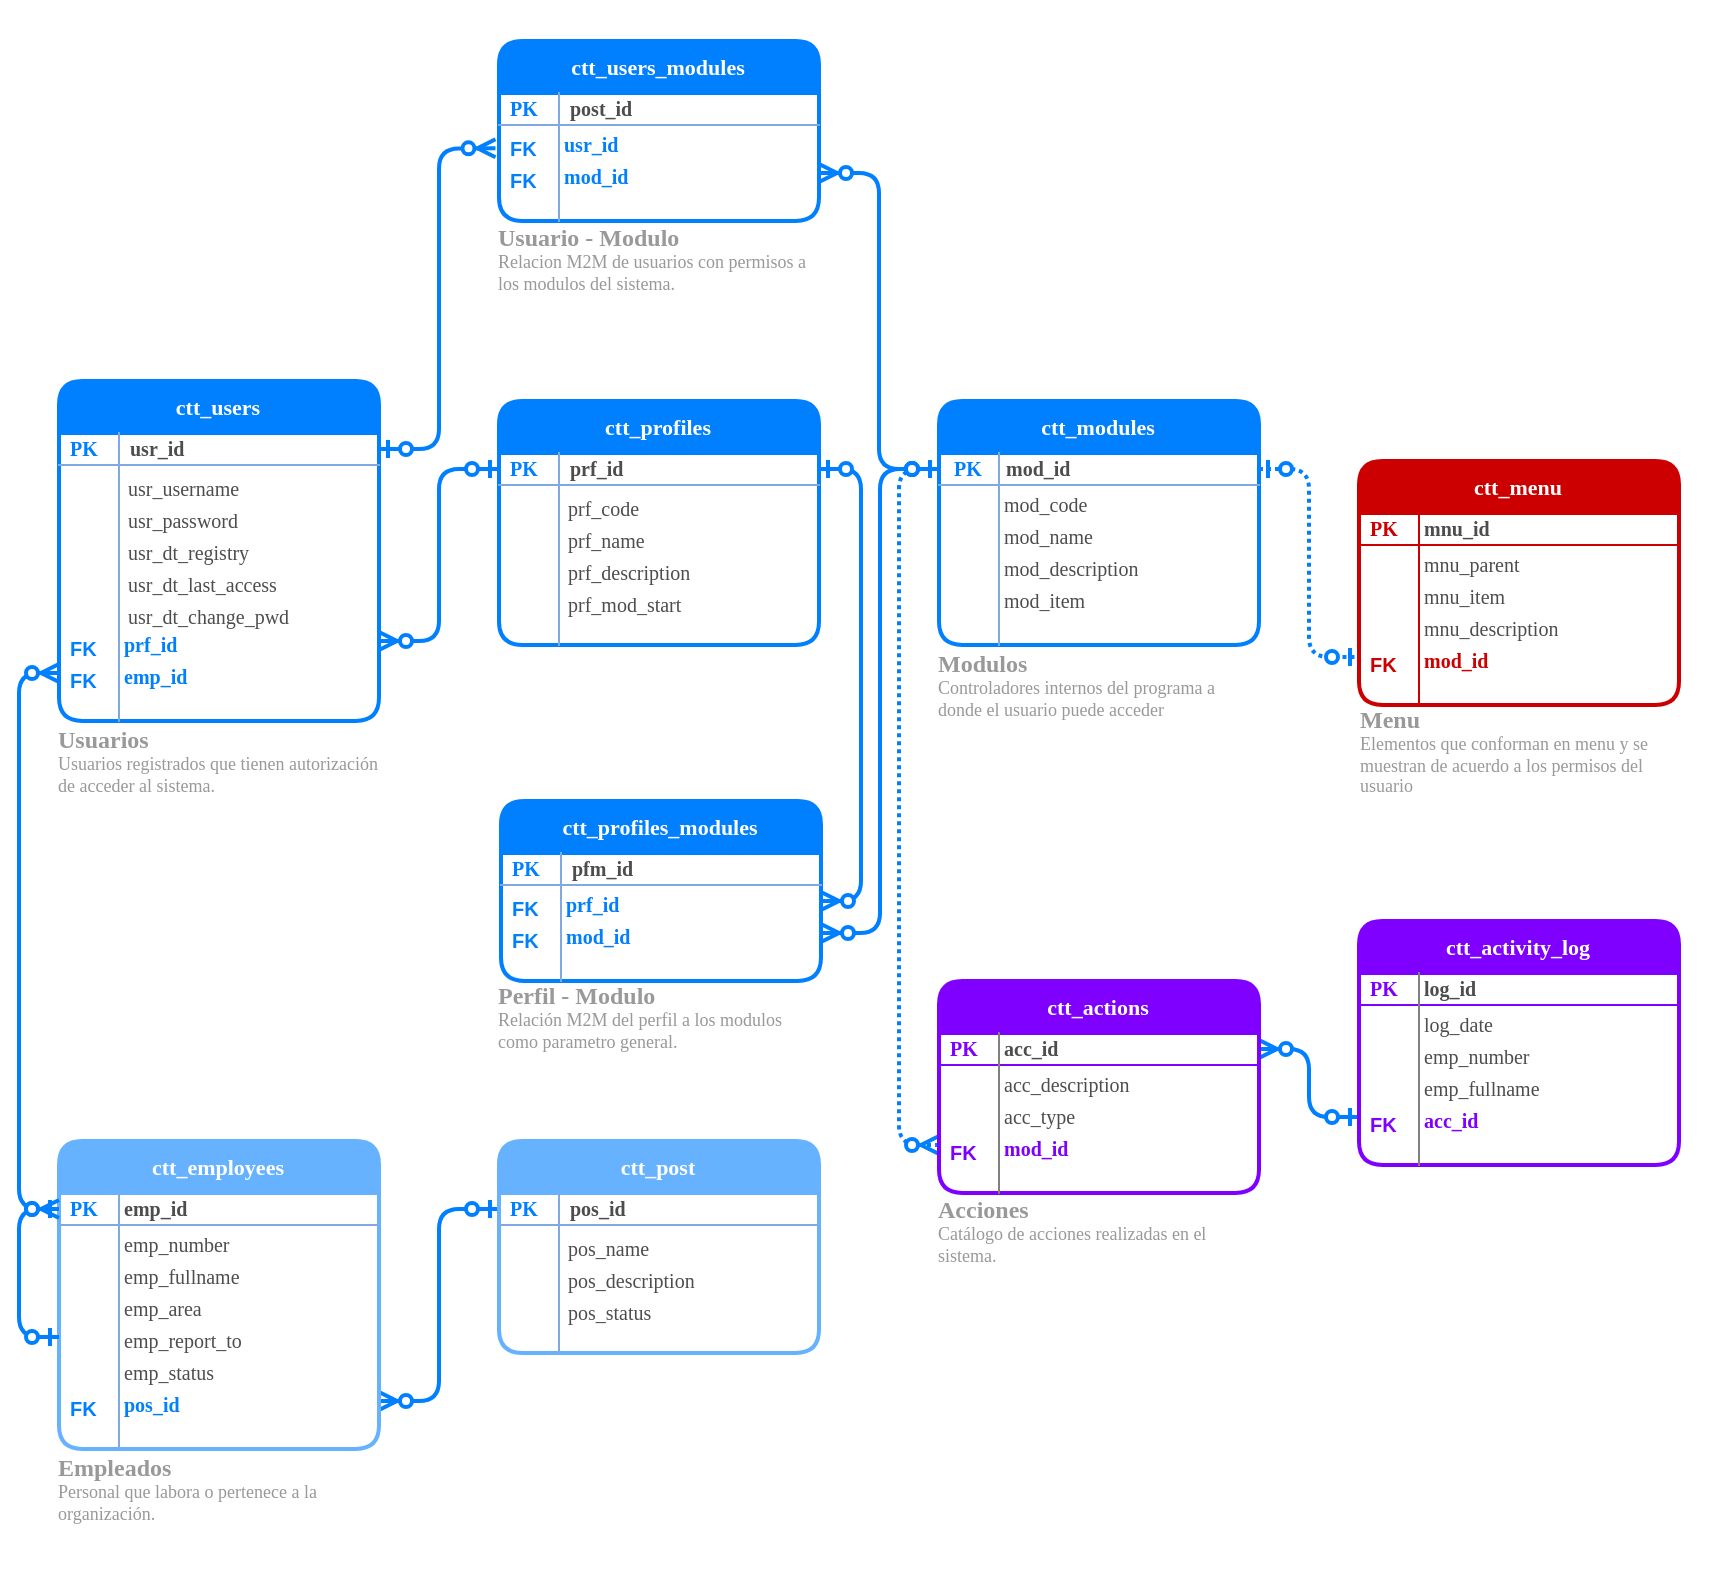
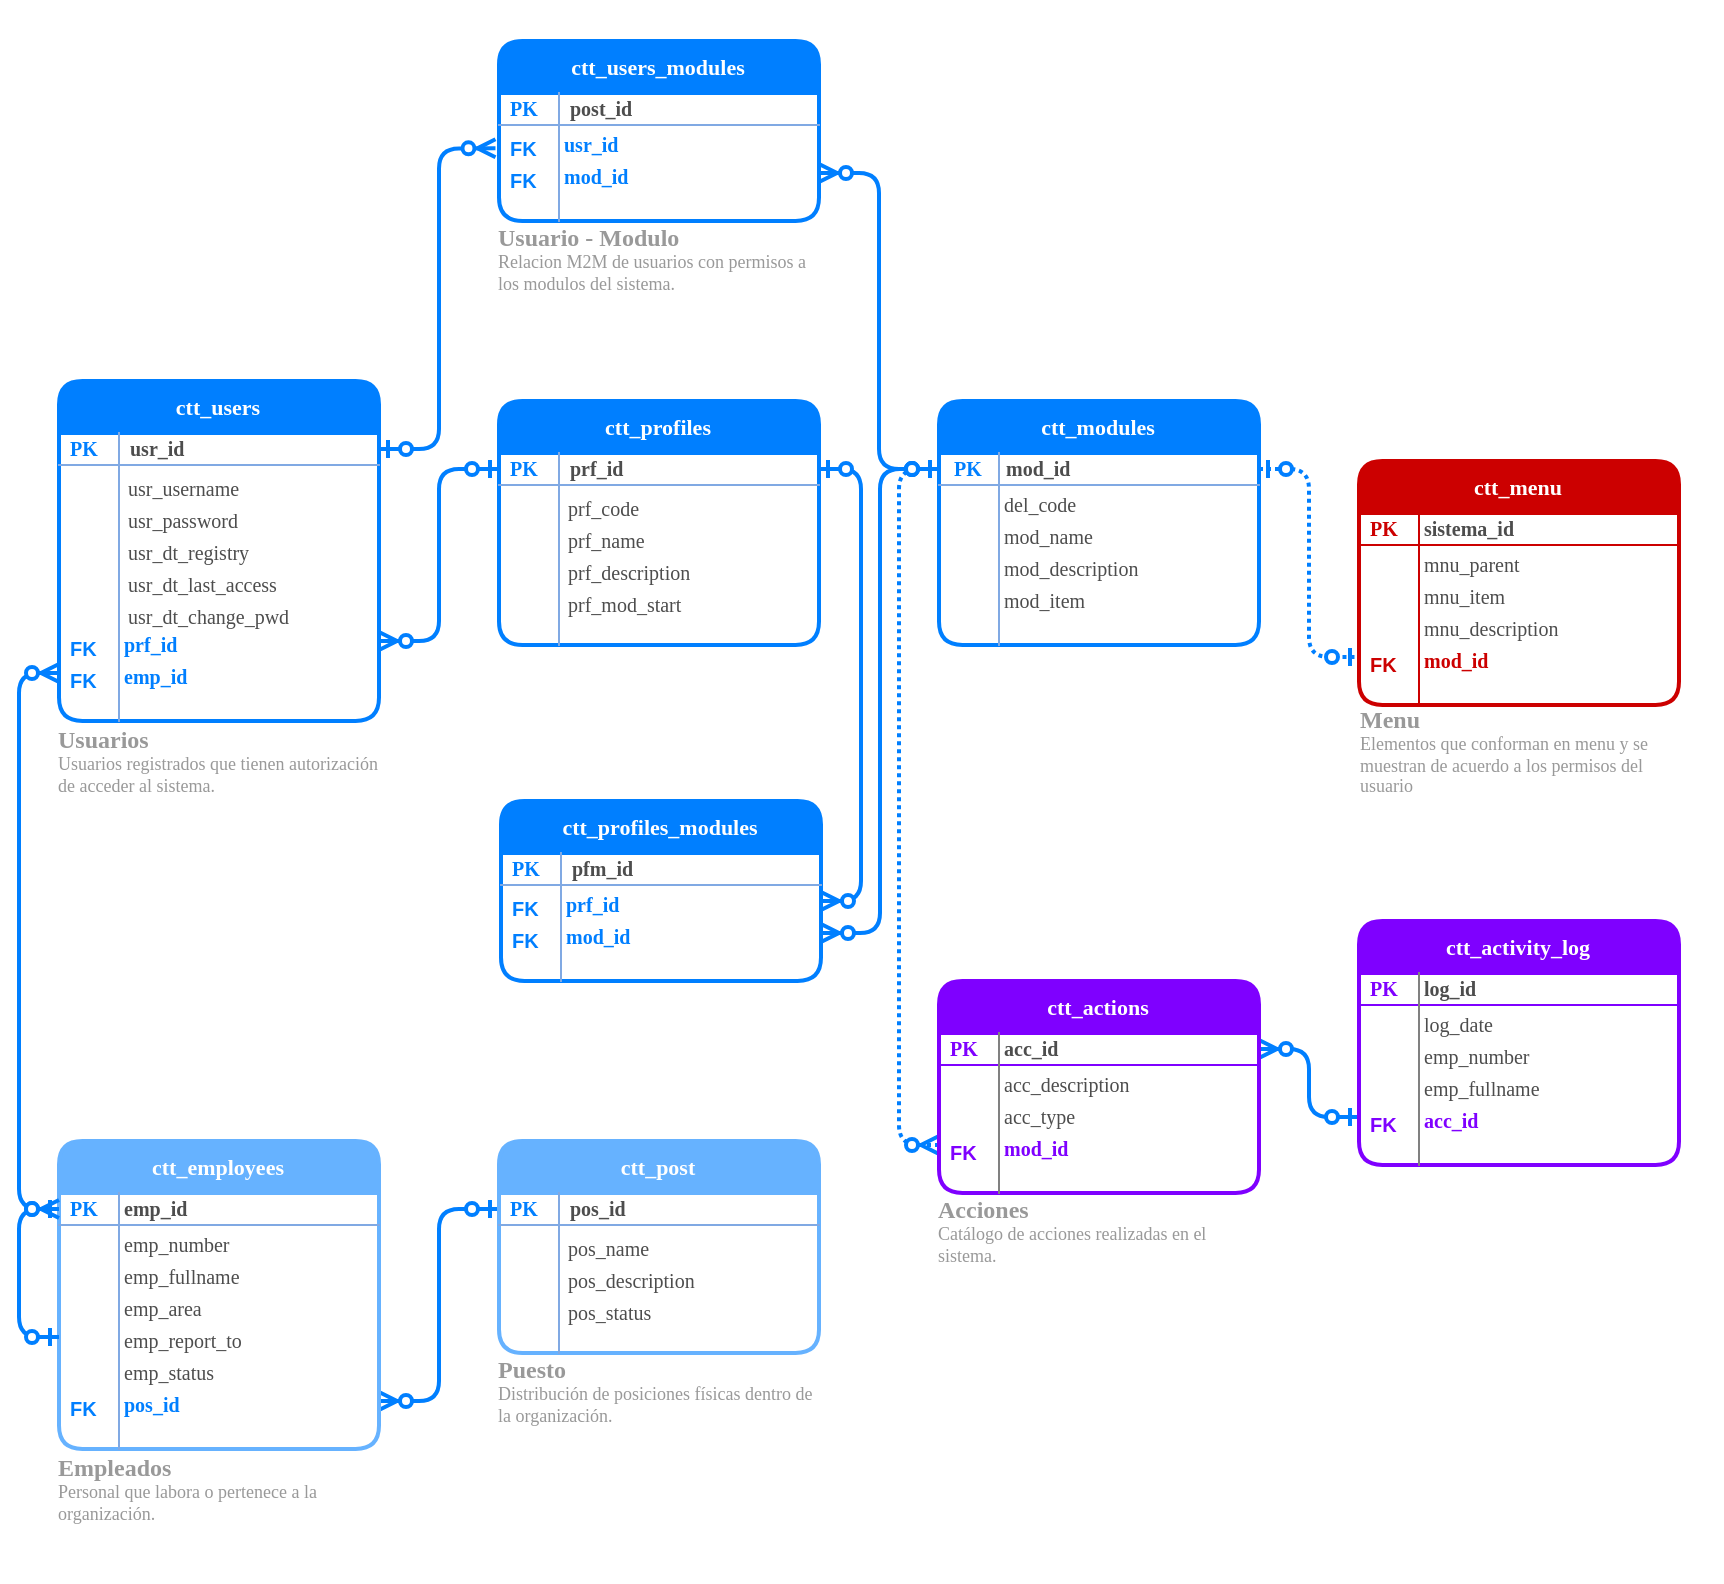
- <mxCell id="62" value="mod_code" style="shape=partialRectangle;top=0;left=0;right=0;bottom=0;align=left;verticalAlign=top;fillColor=none;spacingLeft=33;spacingRight=3;overflow=hidden;rotatable=0;points=[[0,0.5],[1,0.5]];portConstraint=eastwest;dropTarget=0;fontSize=10;fontFamily=Tahoma;spacing=0;dashed=1;strokeColor=#80A9E3;fontColor=#4D4D4D;" parent="59" vertex="1"><mxGeometry y="42" width="160" height="16" as="geometry" /></mxCell>
+ <mxCell id="62" value="del_code" style="shape=partialRectangle;top=0;left=0;right=0;bottom=0;align=left;verticalAlign=top;fillColor=none;spacingLeft=33;spacingRight=3;overflow=hidden;rotatable=0;points=[[0,0.5],[1,0.5]];portConstraint=eastwest;dropTarget=0;fontSize=10;fontFamily=Tahoma;spacing=0;dashed=1;strokeColor=#80A9E3;fontColor=#4D4D4D;" parent="59" vertex="1"><mxGeometry y="42" width="160" height="16" as="geometry" /></mxCell>
- <mxCell id="75" value="mnu_id" style="shape=partialRectangle;top=0;left=0;right=0;bottom=1;align=left;verticalAlign=middle;fillColor=none;spacingLeft=33;spacingRight=4;overflow=hidden;rotatable=0;points=[[0,0.5],[1,0.5]];portConstraint=eastwest;dropTarget=0;fontStyle=1;fontSize=10;fontFamily=Tahoma;strokeColor=#CC0000;spacing=0;fontColor=#4D4D4D;" parent="74" vertex="1"><mxGeometry y="26" width="160" height="16" as="geometry" /></mxCell>
+ <mxCell id="75" value="sistema_id" style="shape=partialRectangle;top=0;left=0;right=0;bottom=1;align=left;verticalAlign=middle;fillColor=none;spacingLeft=33;spacingRight=4;overflow=hidden;rotatable=0;points=[[0,0.5],[1,0.5]];portConstraint=eastwest;dropTarget=0;fontStyle=1;fontSize=10;fontFamily=Tahoma;strokeColor=#CC0000;spacing=0;fontColor=#4D4D4D;" parent="74" vertex="1"><mxGeometry y="26" width="160" height="16" as="geometry" /></mxCell>
- <mxCell id="72" value="&lt;h4&gt;&lt;font style=&quot;line-height: 0%&quot;&gt;&lt;span style=&quot;font-size: 12px&quot;&gt;Modulos&lt;br&gt;&lt;/span&gt;&lt;/font&gt;&lt;span style=&quot;font-weight: normal&quot;&gt;Controladores internos del programa a donde el usuario puede acceder&lt;/span&gt;&lt;/h4&gt;" style="text;html=1;strokeColor=none;fillColor=none;spacing=0;spacingTop=-13;whiteSpace=wrap;overflow=hidden;rounded=0;fontFamily=Tahoma;fontSize=9;fontColor=#999999;" parent="58" vertex="1"><mxGeometry y="124" width="160" height="41" as="geometry" /></mxCell>
- <mxCell id="98" value="&lt;h4&gt;&lt;font style=&quot;line-height: 0%&quot;&gt;&lt;span style=&quot;font-size: 12px&quot;&gt;Perfil - Modulo&lt;br&gt;&lt;/span&gt;&lt;/font&gt;&lt;span style=&quot;font-weight: normal&quot;&gt;Relación M2M del perfil a los modulos como parametro general.&lt;/span&gt;&lt;/h4&gt;" style="text;html=1;strokeColor=none;fillColor=none;spacing=0;spacingTop=-13;whiteSpace=wrap;overflow=hidden;rounded=0;fontFamily=Tahoma;fontSize=9;fontColor=#999999;" parent="88" vertex="1"><mxGeometry y="90" width="160" height="40" as="geometry" /></mxCell>
+ <mxCell id="138" value="&lt;h4&gt;&lt;font style=&quot;line-height: 0%&quot;&gt;&lt;span style=&quot;font-size: 12px&quot;&gt;Puesto&lt;br&gt;&lt;/span&gt;&lt;/font&gt;&lt;span style=&quot;font-weight: normal&quot;&gt;Distribución de posiciones físicas dentro de la organización.&lt;/span&gt;&lt;/h4&gt;" style="text;html=1;strokeColor=none;fillColor=none;spacing=0;spacingTop=-13;whiteSpace=wrap;overflow=hidden;rounded=0;fontFamily=Tahoma;fontSize=9;fontColor=#999999;" parent="126" vertex="1"><mxGeometry y="107" width="160" height="44" as="geometry" /></mxCell>
